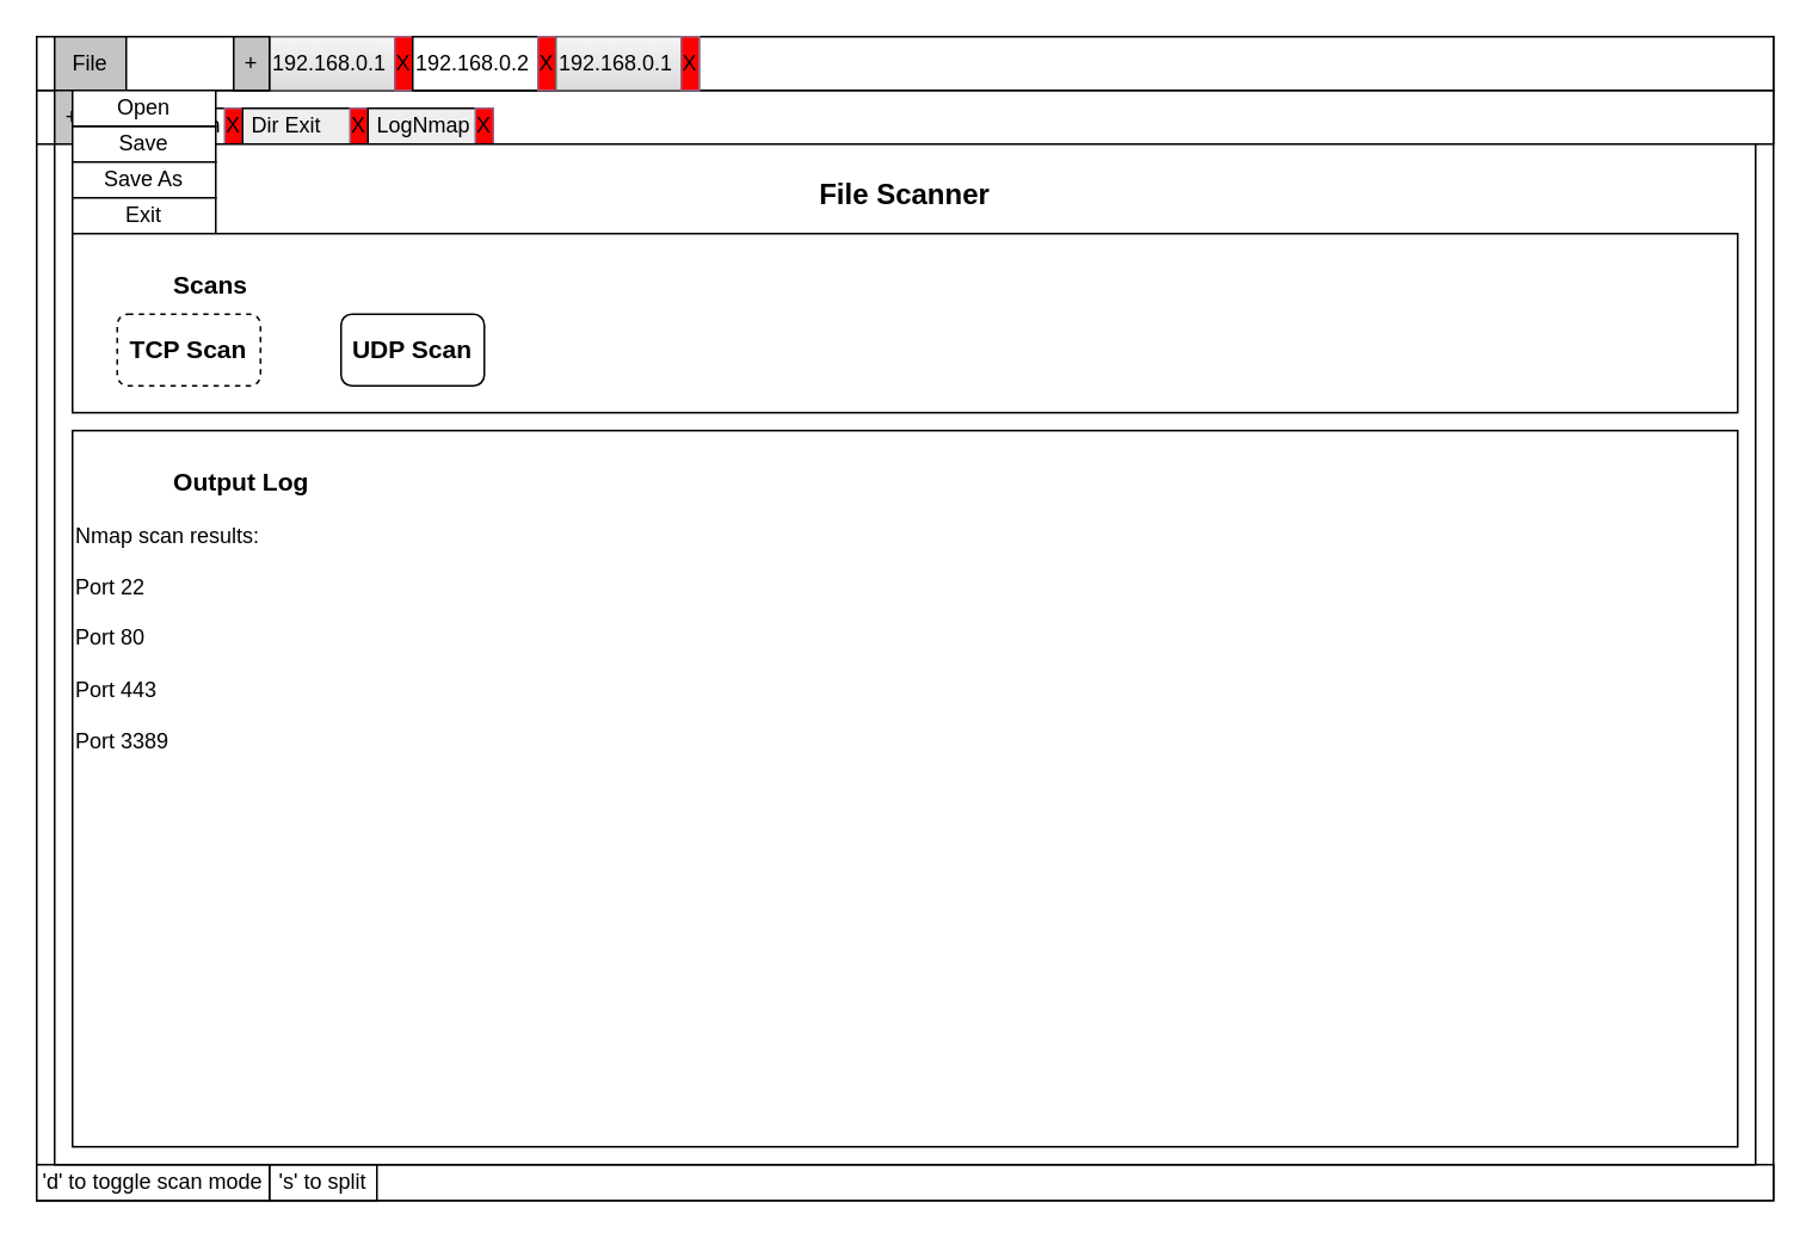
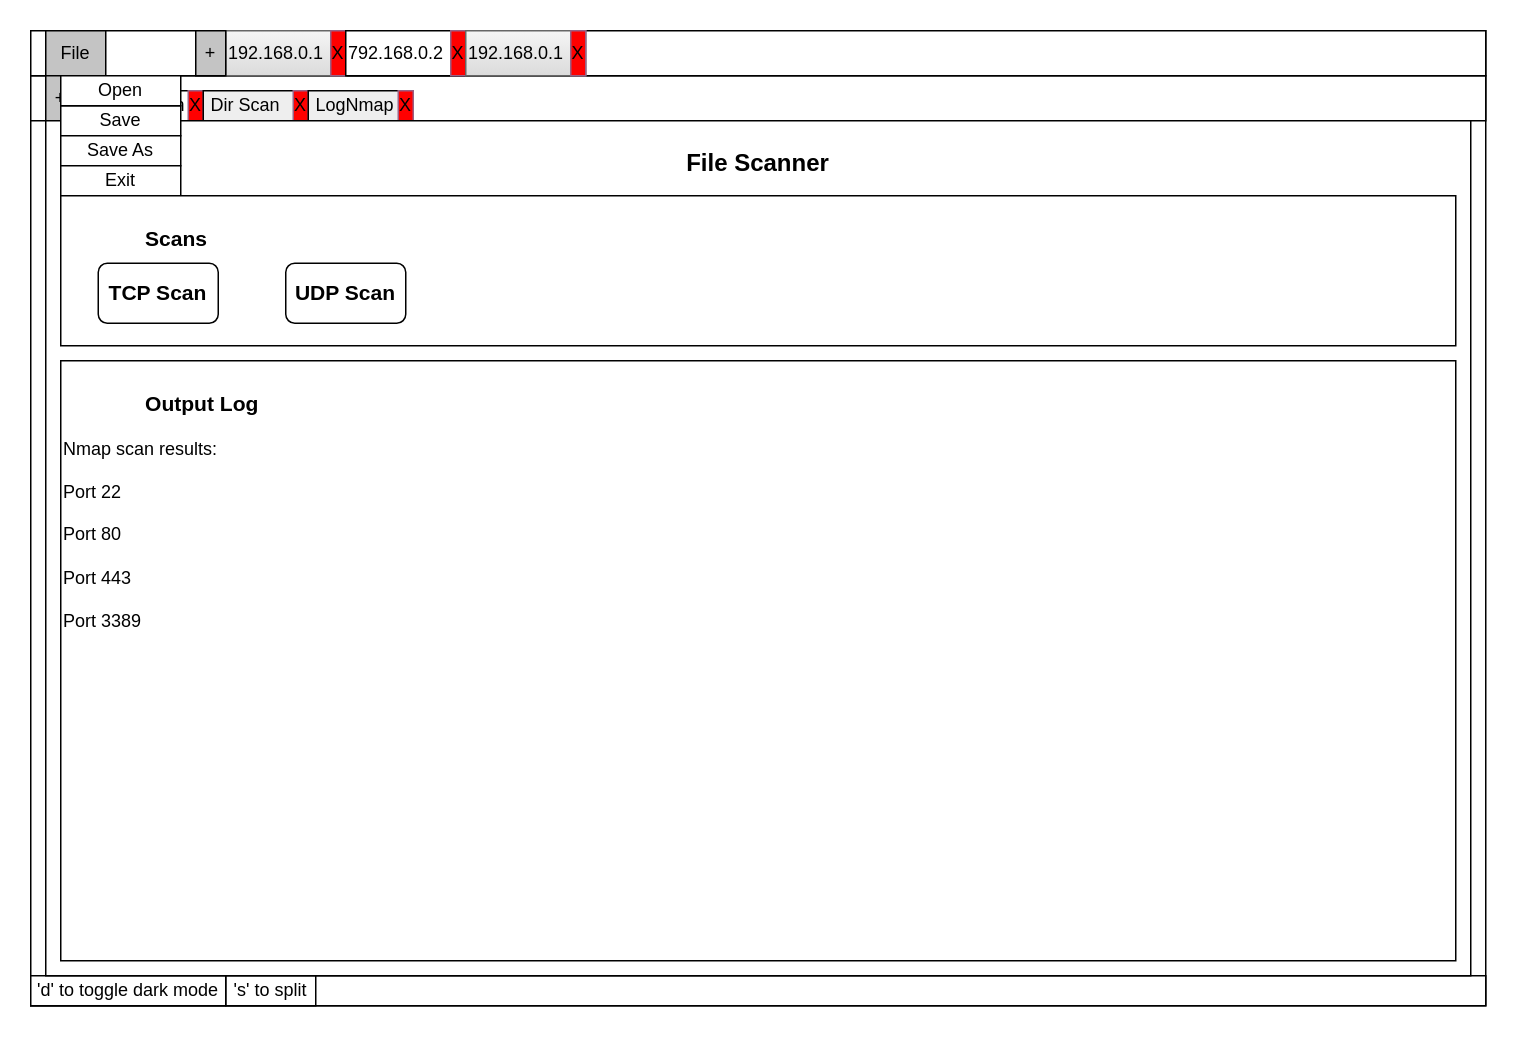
- <mxCell id="13" value="192.168.0.2" style="rounded=0;whiteSpace=wrap;html=1;align=left;" vertex="1" parent="1"><mxGeometry x="230" y="20" width="80" height="30" as="geometry" /></mxCell>
+ <mxCell id="13" value="792.168.0.2" style="rounded=0;whiteSpace=wrap;html=1;align=left;" vertex="1" parent="1"><mxGeometry x="230" y="20" width="80" height="30" as="geometry" /></mxCell>
- <mxCell id="19" value="&amp;nbsp;Dir Exit" style="rounded=0;whiteSpace=wrap;html=1;align=left;fillColor=#eeeeee;" vertex="1" parent="1"><mxGeometry x="135" y="60" width="70" height="20" as="geometry" /></mxCell>
+ <mxCell id="19" value="&amp;nbsp;Dir Scan" style="rounded=0;whiteSpace=wrap;html=1;align=left;fillColor=#eeeeee;" vertex="1" parent="1"><mxGeometry x="135" y="60" width="70" height="20" as="geometry" /></mxCell>
- <mxCell id="30" value="&lt;h3&gt;TCP Scan&lt;/h3&gt;" style="rounded=1;whiteSpace=wrap;html=1;strokeColor=default;fontFamily=Helvetica;fontSize=12;fontColor=default;fillColor=default;dashed=1;" vertex="1" parent="1"><mxGeometry x="65" y="175" width="80" height="40" as="geometry" /></mxCell>
+ <mxCell id="30" value="&lt;h3&gt;TCP Scan&lt;/h3&gt;" style="rounded=1;whiteSpace=wrap;html=1;strokeColor=default;fontFamily=Helvetica;fontSize=12;fontColor=default;fillColor=default;" vertex="1" parent="1"><mxGeometry x="65" y="175" width="80" height="40" as="geometry" /></mxCell>
- <mxCell id="8" value="'d' to toggle scan mode" style="rounded=0;whiteSpace=wrap;html=1;" parent="1" vertex="1"><mxGeometry x="20" y="650" width="130" height="20" as="geometry" /></mxCell>
+ <mxCell id="8" value="'d' to toggle dark mode" style="rounded=0;whiteSpace=wrap;html=1;" parent="1" vertex="1"><mxGeometry x="20" y="650" width="130" height="20" as="geometry" /></mxCell>
